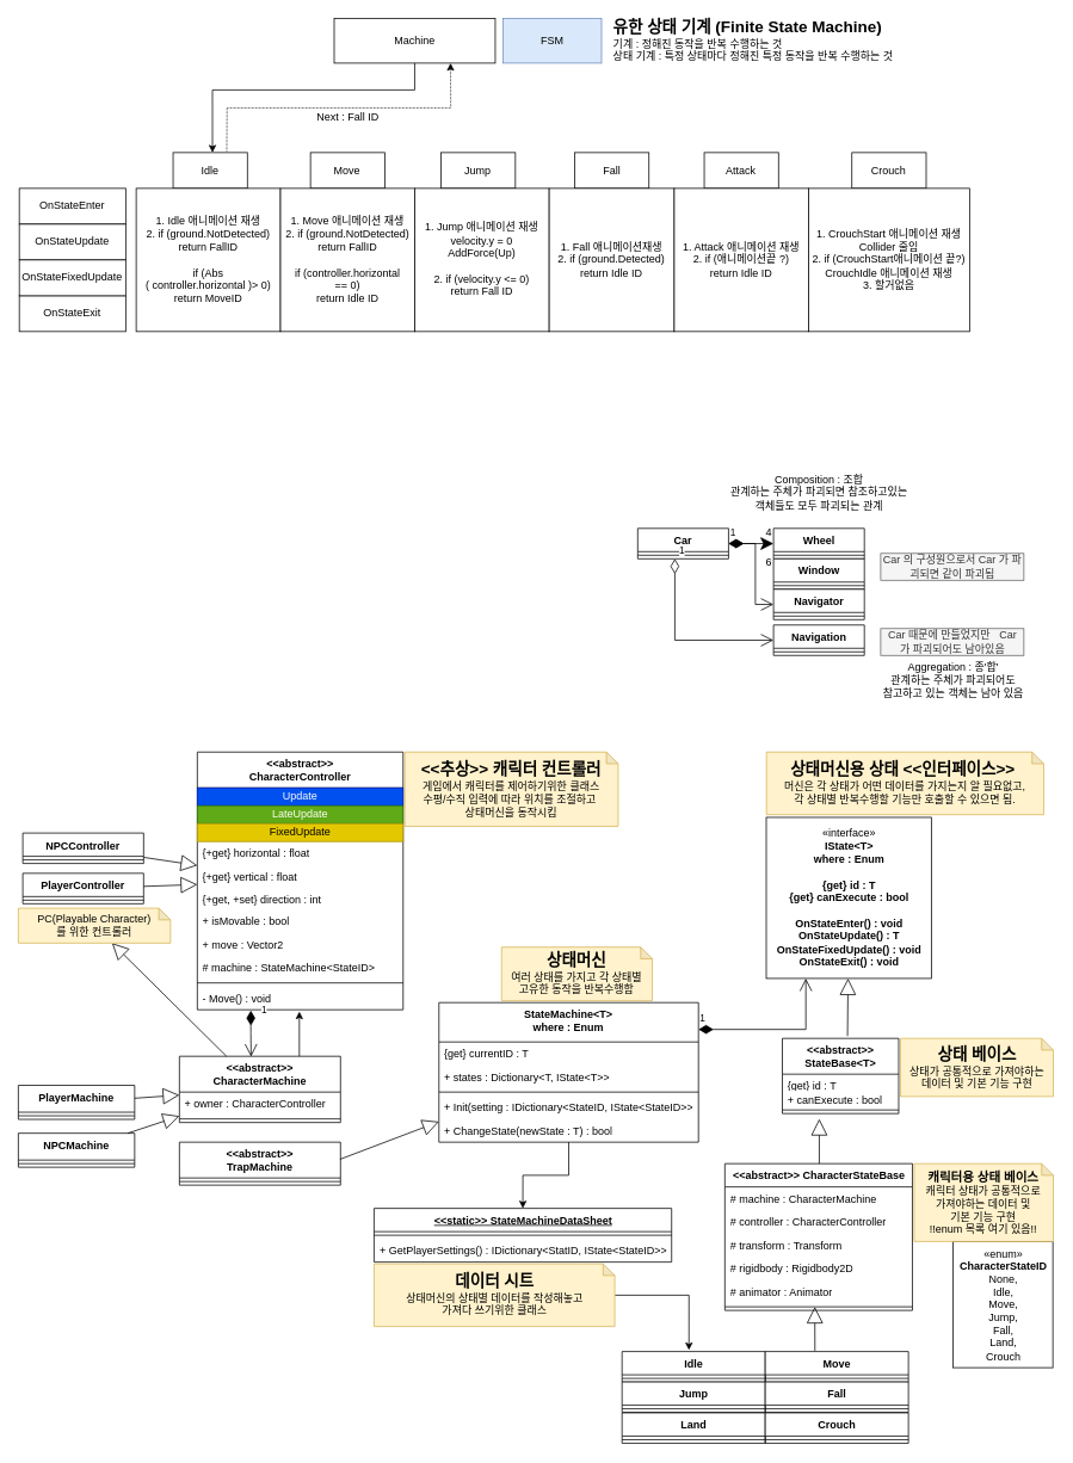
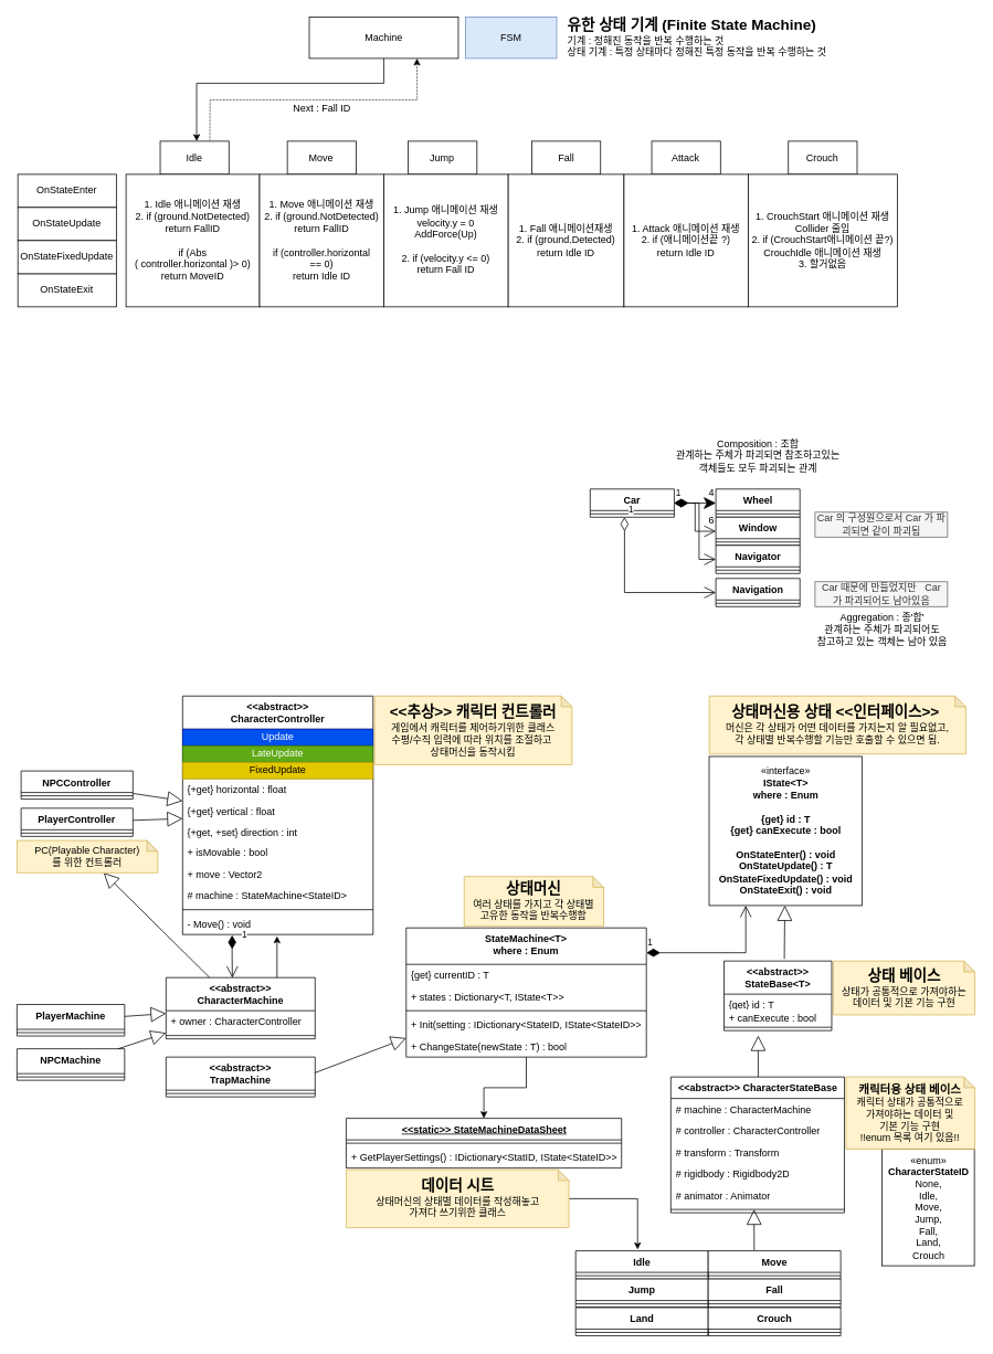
+ <mxCell id="33" value="1" style="endArrow=open;html=1;endSize=12;startArrow=diamondThin;startSize=14;startFill=1;edgeStyle=orthogonalEdgeStyle;align=left;verticalAlign=bottom;rounded=0;entryX=0;entryY=0.5;entryDx=0;entryDy=0;" parent="1" source="25" target="29" edge="1"><mxGeometry x="-1" y="3" relative="1" as="geometry"><mxPoint x="823.63" y="617" as="sourcePoint" /><mxPoint x="873.63" y="617" as="targetPoint" /></mxGeometry></mxCell>
